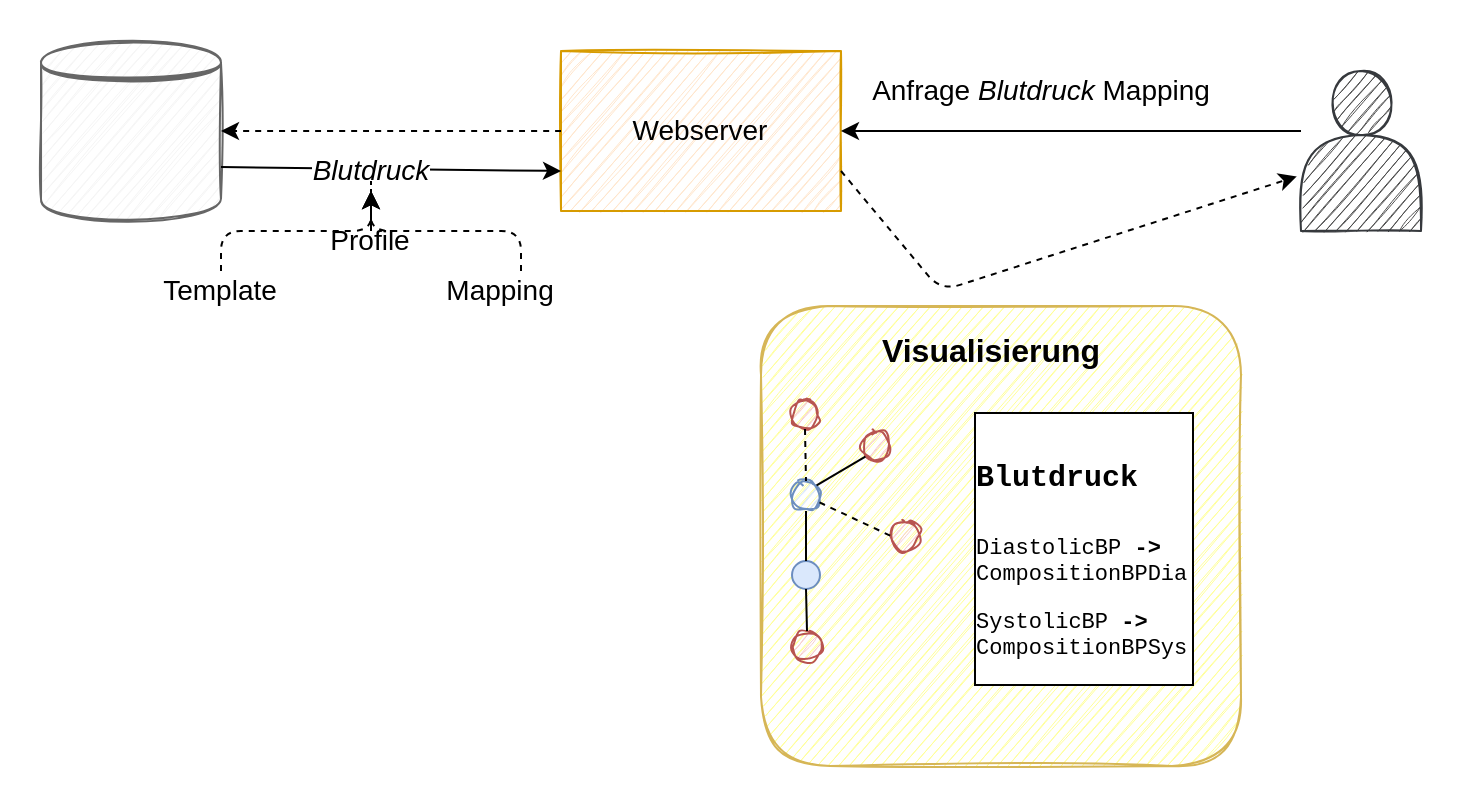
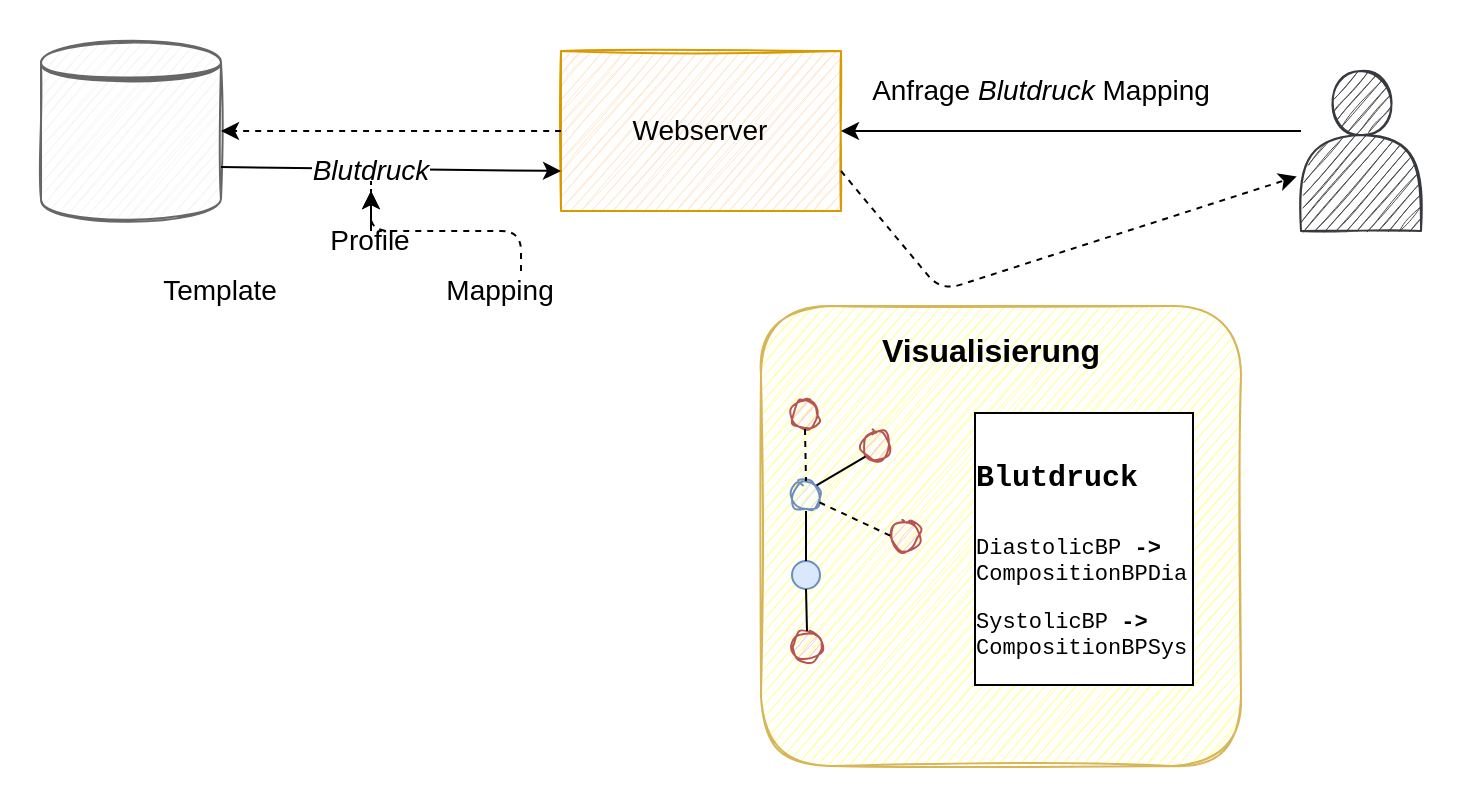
- <mxCell id="27" value="" style="edgeStyle=segmentEdgeStyle;endArrow=classic;html=1;dashed=1;exitX=0.5;exitY=0;exitDx=0;exitDy=0;fontSize=14;" edge="1" parent="1" source="23" target="8"><mxGeometry width="50" height="50" relative="1" as="geometry"><mxPoint x="340" y="105" as="sourcePoint" /><mxPoint x="190" y="105" as="targetPoint" /><Array as="points"><mxPoint x="110" y="115" /><mxPoint x="185" y="115" /></Array></mxGeometry></mxCell>
